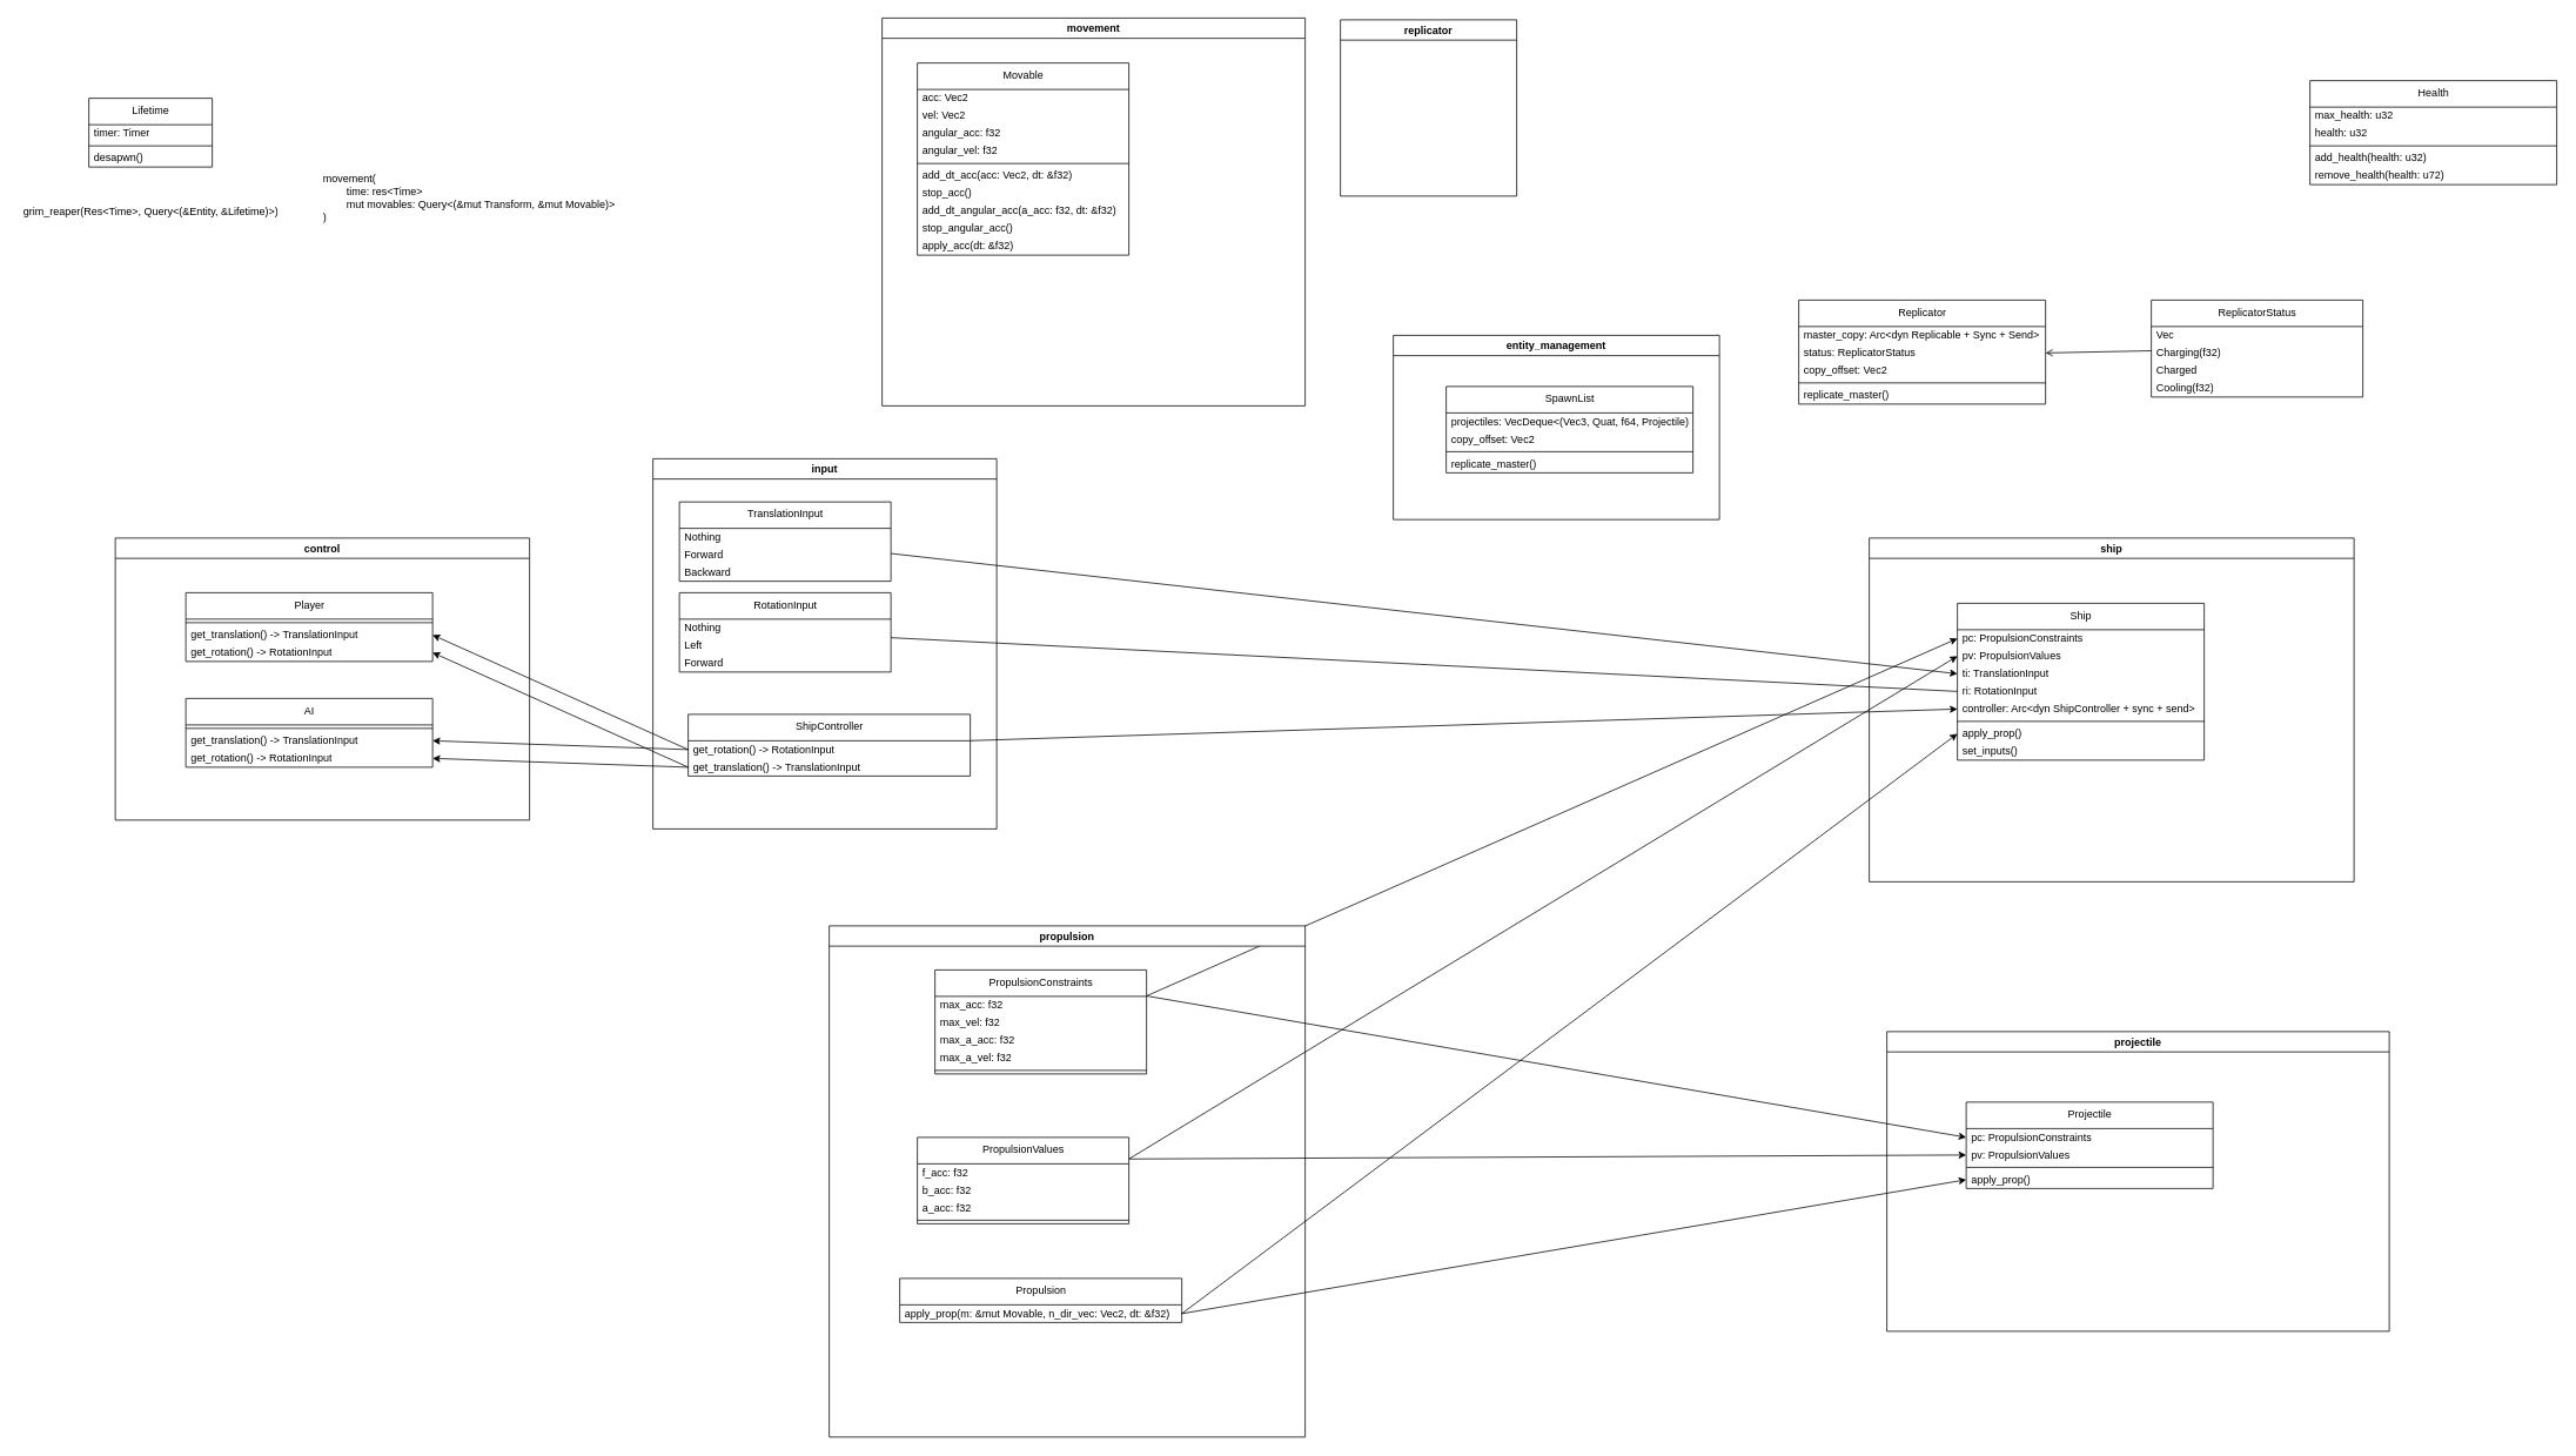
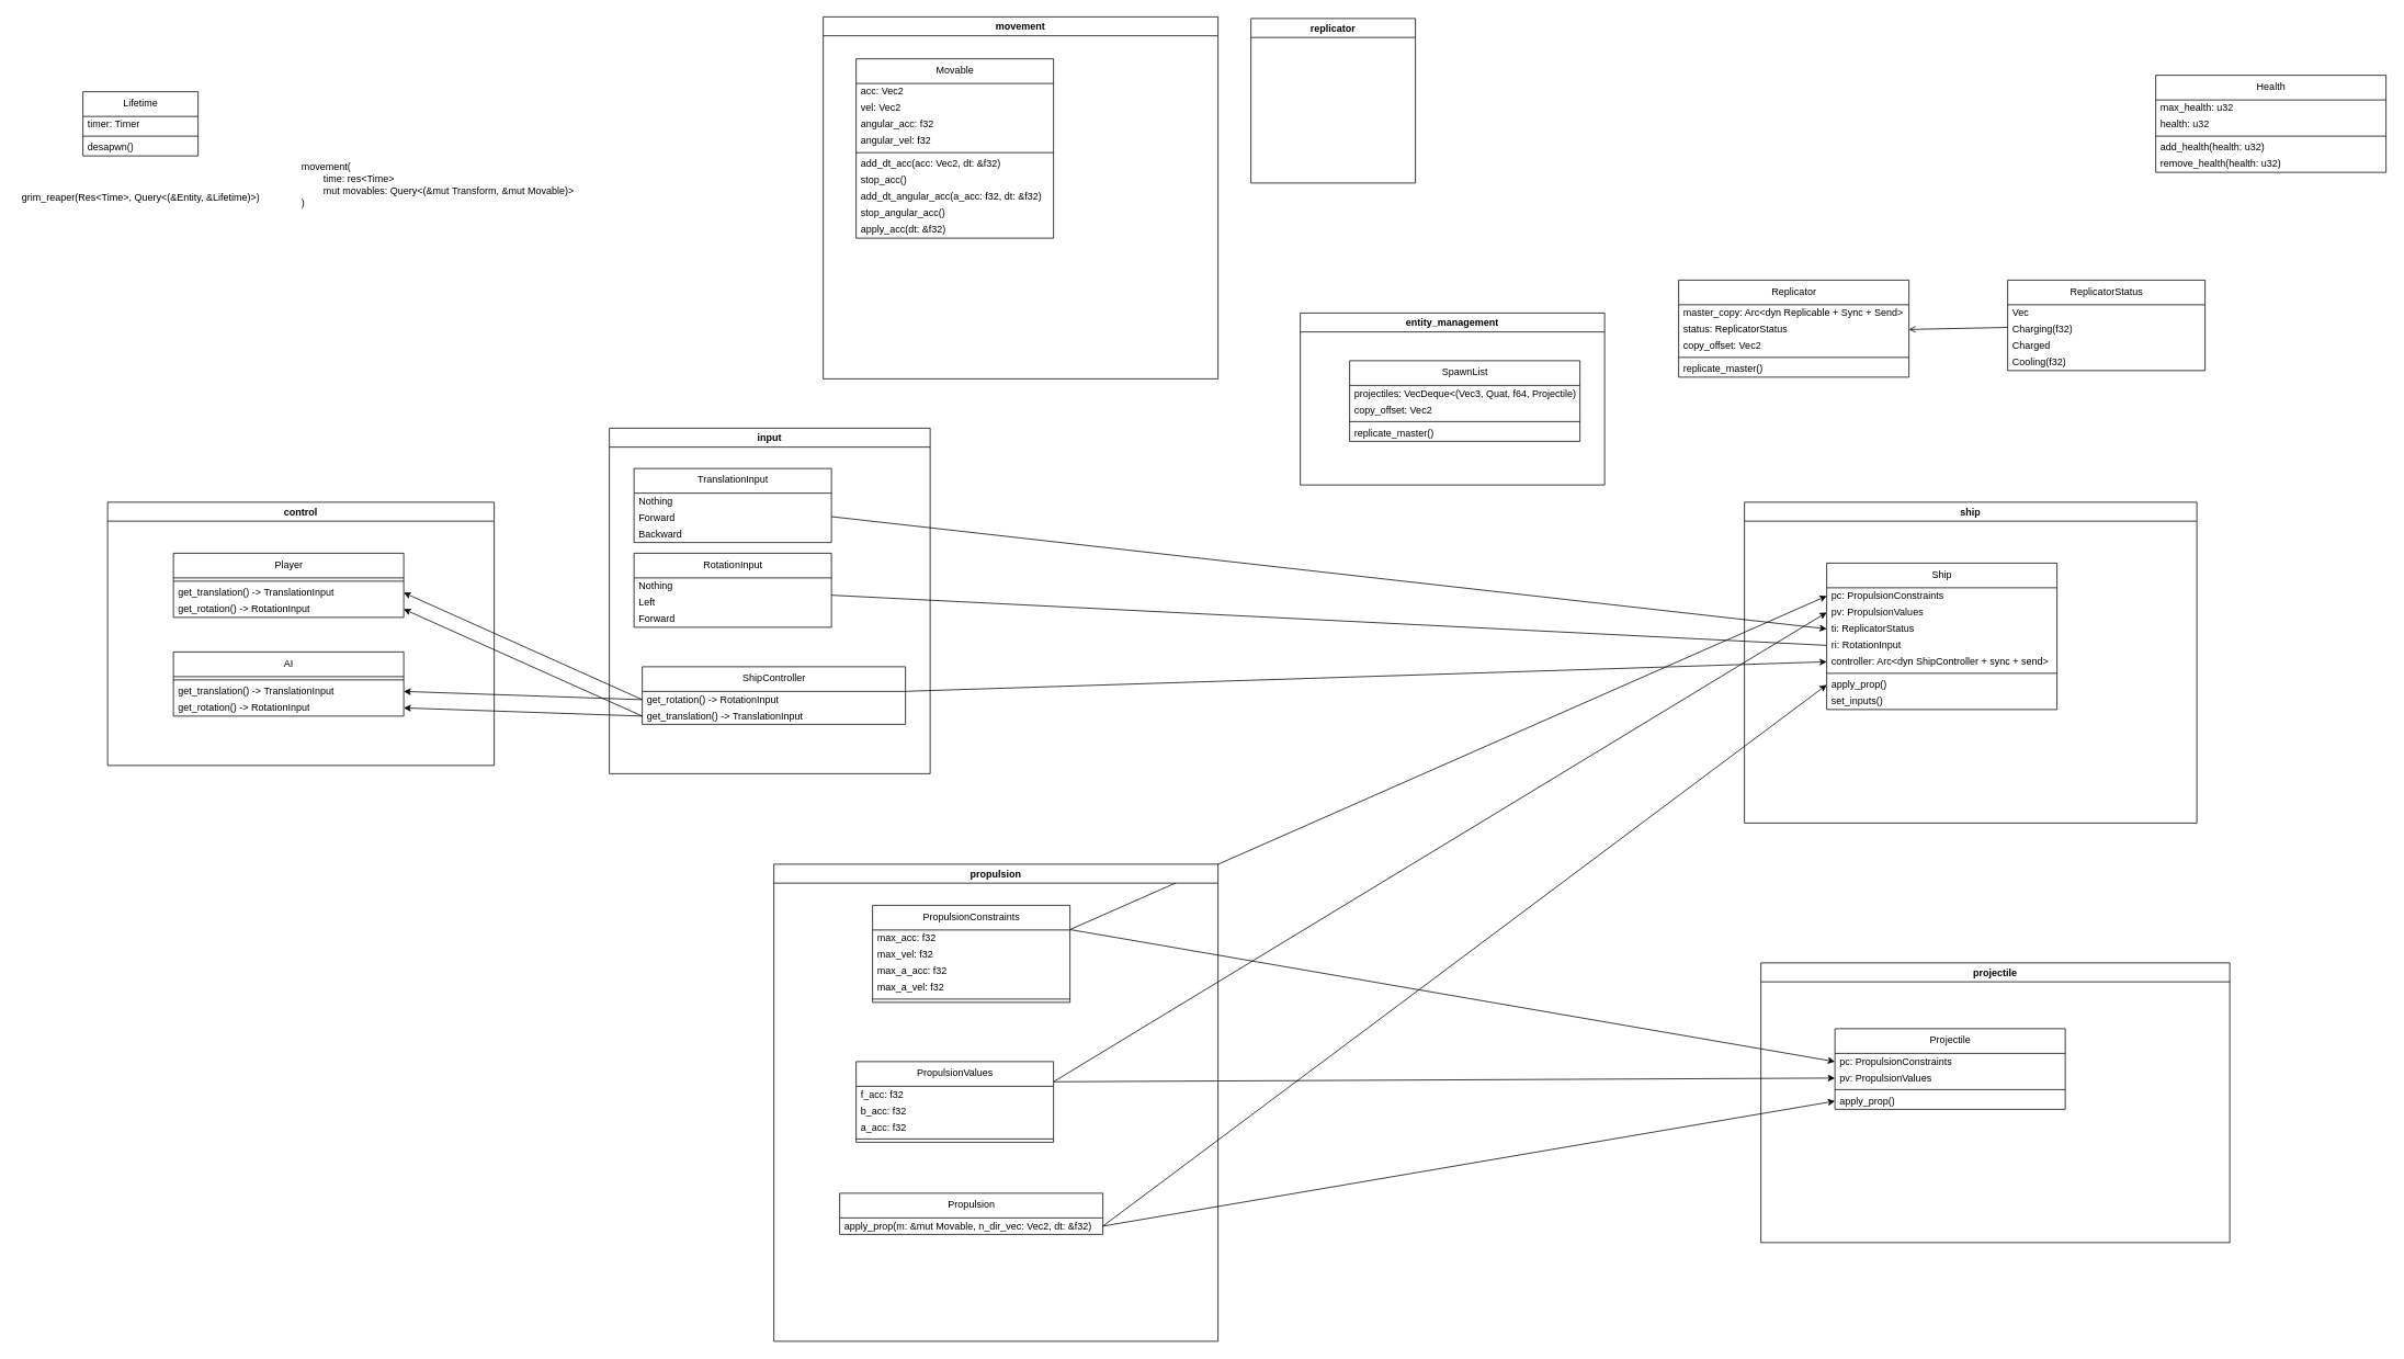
- <mxCell id="26" value="remove_health(health: u72)" style="text;html=1;strokeColor=none;fillColor=none;align=left;verticalAlign=middle;spacingLeft=4;spacingRight=4;overflow=hidden;rotatable=0;points=[[0,0.5],[1,0.5]];portConstraint=eastwest;" parent="21" vertex="1"><mxGeometry y="98" width="280" height="20" as="geometry" /></mxCell>
+ <mxCell id="26" value="remove_health(health: u32)" style="text;html=1;strokeColor=none;fillColor=none;align=left;verticalAlign=middle;spacingLeft=4;spacingRight=4;overflow=hidden;rotatable=0;points=[[0,0.5],[1,0.5]];portConstraint=eastwest;" parent="21" vertex="1"><mxGeometry y="98" width="280" height="20" as="geometry" /></mxCell>
- <mxCell id="88" value="ti: TranslationInput" style="text;html=1;strokeColor=none;fillColor=none;align=left;verticalAlign=middle;spacingLeft=4;spacingRight=4;overflow=hidden;rotatable=0;points=[[0,0.5],[1,0.5]];portConstraint=eastwest;" parent="85" vertex="1"><mxGeometry y="70" width="280" height="20" as="geometry" /></mxCell>
+ <mxCell id="88" value="ti: ReplicatorStatus" style="text;html=1;strokeColor=none;fillColor=none;align=left;verticalAlign=middle;spacingLeft=4;spacingRight=4;overflow=hidden;rotatable=0;points=[[0,0.5],[1,0.5]];portConstraint=eastwest;" parent="85" vertex="1"><mxGeometry y="70" width="280" height="20" as="geometry" /></mxCell>
